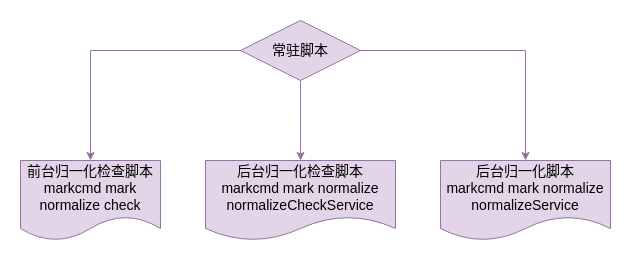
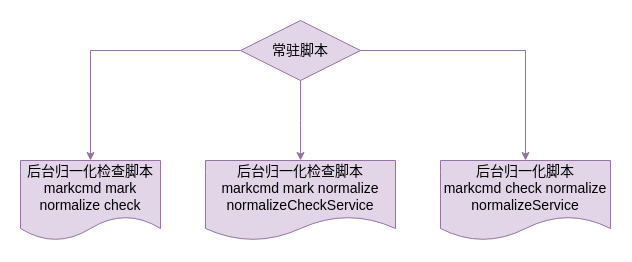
- <mxCell id="6" value="前台归一化检查脚本&lt;br&gt;markcmd mark&lt;br&gt;normalize check" style="shape=document;whiteSpace=wrap;html=1;boundedLbl=1;fontSize=14;fillColor=#e1d5e7;strokeColor=#9673a6;" vertex="1" parent="1"><mxGeometry x="20" y="160" width="140" height="80" as="geometry" /></mxCell>
+ <mxCell id="6" value="后台归一化检查脚本&lt;br&gt;markcmd mark&lt;br&gt;normalize check" style="shape=document;whiteSpace=wrap;html=1;boundedLbl=1;fontSize=14;fillColor=#e1d5e7;strokeColor=#9673a6;" vertex="1" parent="1"><mxGeometry x="20" y="160" width="140" height="80" as="geometry" /></mxCell>
- <mxCell id="8" value="后台归一化脚本&lt;br&gt;markcmd mark normalize normalizeService" style="shape=document;whiteSpace=wrap;html=1;boundedLbl=1;fontSize=14;fillColor=#e1d5e7;strokeColor=#9673a6;" vertex="1" parent="1"><mxGeometry x="440" y="160" width="170" height="80" as="geometry" /></mxCell>
+ <mxCell id="8" value="后台归一化脚本&lt;br&gt;markcmd check normalize normalizeService" style="shape=document;whiteSpace=wrap;html=1;boundedLbl=1;fontSize=14;fillColor=#e1d5e7;strokeColor=#9673a6;" vertex="1" parent="1"><mxGeometry x="440" y="160" width="170" height="80" as="geometry" /></mxCell>
